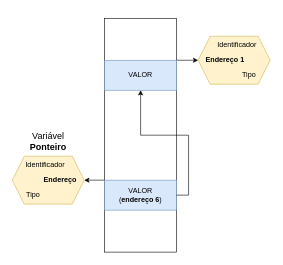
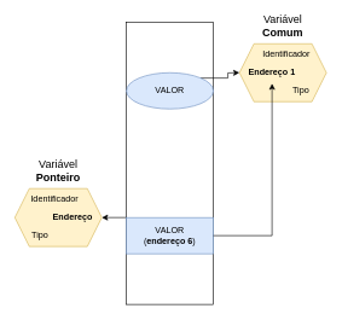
+ <mxCell id="17" value="&lt;font style=&quot;font-size: 15px;&quot;&gt;Variável &lt;b style=&quot;&quot;&gt;Comum&lt;/b&gt;&lt;/font&gt;" style="text;strokeColor=none;align=center;fillColor=none;html=1;verticalAlign=middle;whiteSpace=wrap;rounded=0;" vertex="1" parent="1"><mxGeometry x="355" y="20" width="70" height="30" as="geometry" /></mxCell>
- <mxCell id="6" value="VALOR" style="rounded=0;whiteSpace=wrap;html=1;fillColor=#dae8fc;strokeColor=#6c8ebf;" vertex="1" parent="1"><mxGeometry x="174" y="100" width="120" height="50" as="geometry" /></mxCell>
+ <mxCell id="6" value="VALOR" style="ellipse;whiteSpace=wrap;html=1;fillColor=#dae8fc;strokeColor=#6c8ebf;" vertex="1" parent="1"><mxGeometry x="174" y="100" width="120" height="50" as="geometry" /></mxCell>
- <mxCell id="15" style="edgeStyle=orthogonalEdgeStyle;rounded=0;orthogonalLoop=1;jettySize=auto;html=1;exitX=1;exitY=0.5;exitDx=0;exitDy=0;" edge="1" parent="1" source="4" target="6"><mxGeometry relative="1" as="geometry" /></mxCell>
+ <mxCell id="15" style="edgeStyle=orthogonalEdgeStyle;rounded=0;orthogonalLoop=1;jettySize=auto;html=1;exitX=1;exitY=0.5;exitDx=0;exitDy=0;entryX=0.5;entryY=1;entryDx=0;entryDy=0;" edge="1" parent="1" source="4" target="9"><mxGeometry relative="1" as="geometry" /></mxCell>
